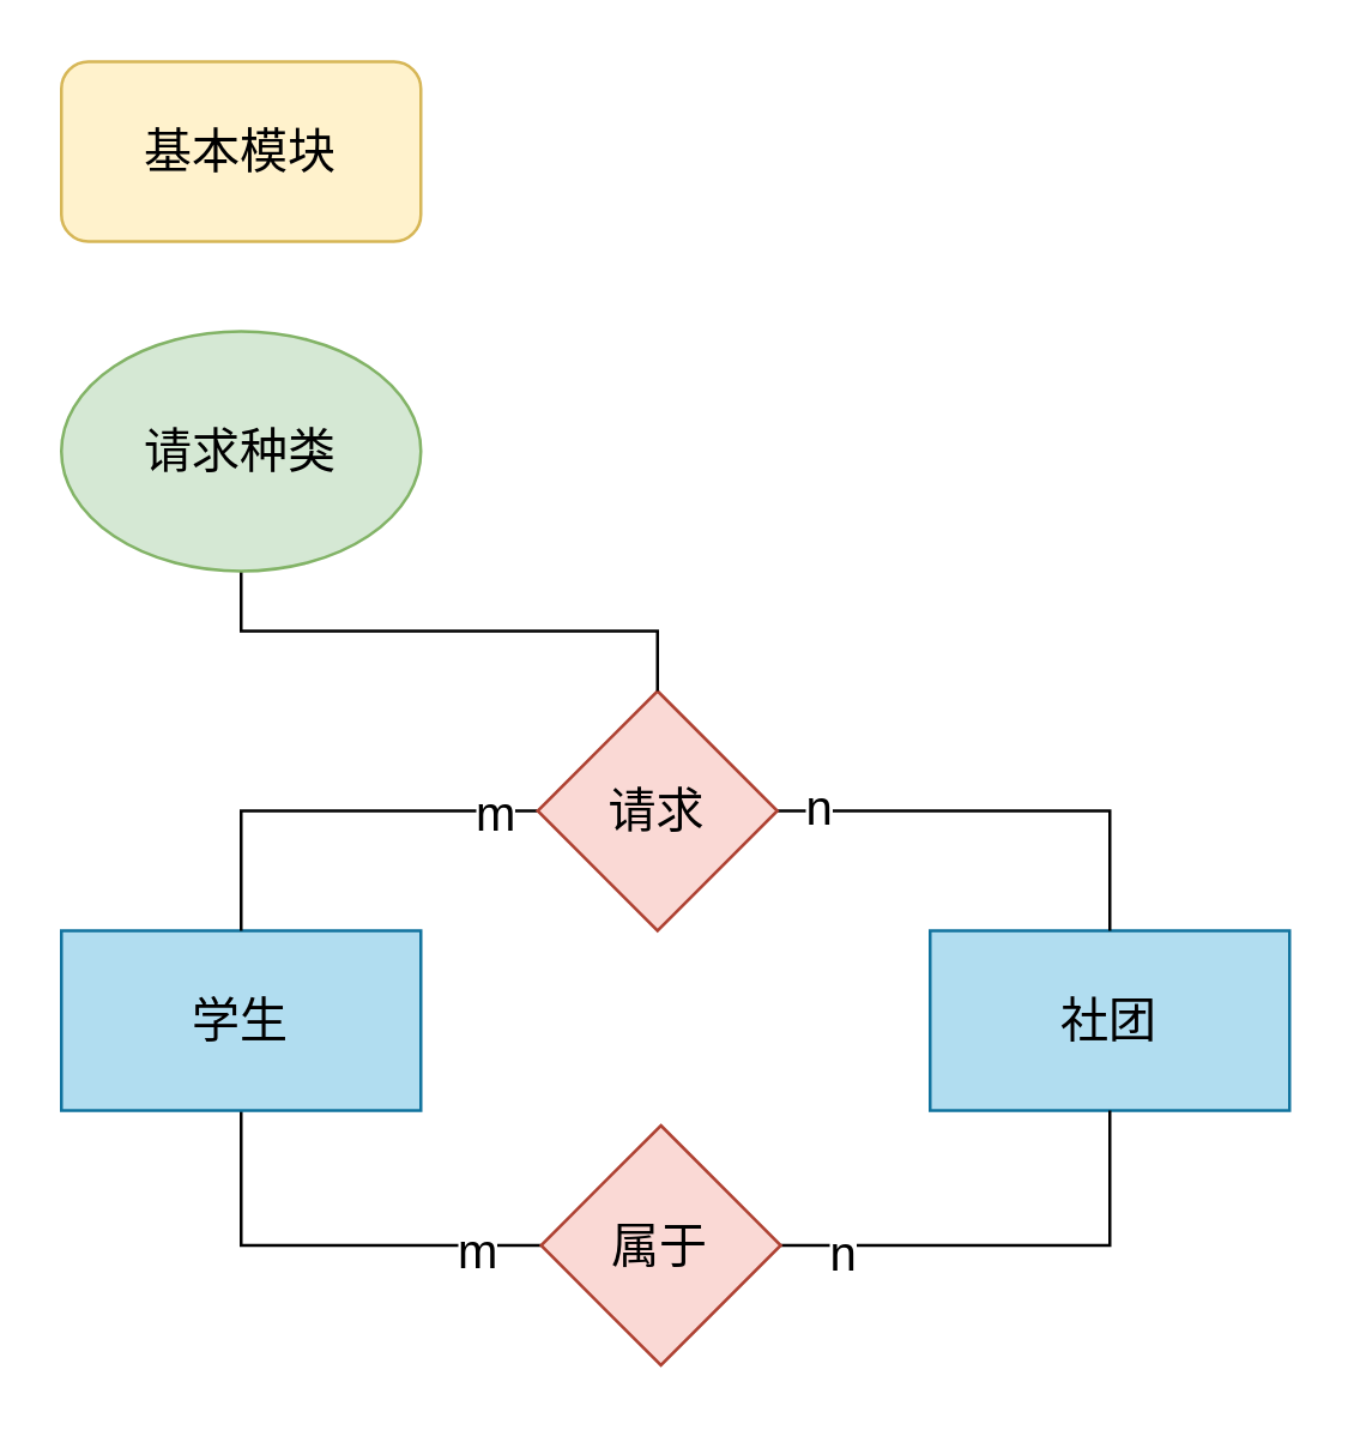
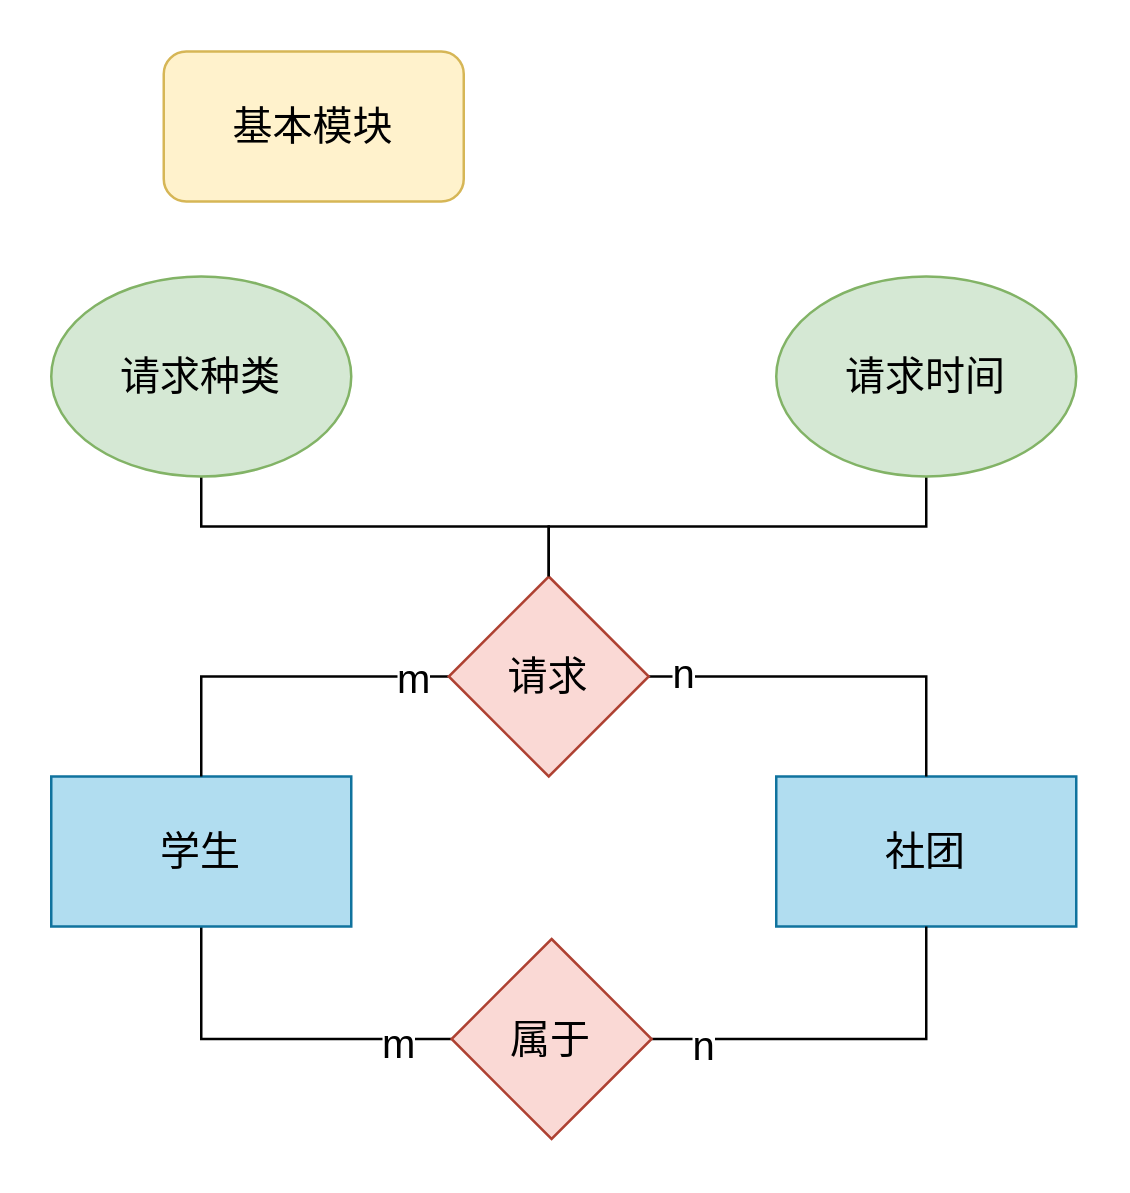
- <mxCell id="18" value="&lt;font style=&quot;font-size: 16px;&quot;&gt;基本模块&lt;/font&gt;" style="rounded=1;whiteSpace=wrap;html=1;fillColor=#fff2cc;strokeColor=#d6b656;" parent="1" vertex="1"><mxGeometry x="20" y="20" width="120" height="60" as="geometry" /></mxCell>
+ <mxCell id="18" value="&lt;font style=&quot;font-size: 16px;&quot;&gt;基本模块&lt;/font&gt;" style="rounded=1;whiteSpace=wrap;html=1;fillColor=#fff2cc;strokeColor=#d6b656;" parent="1" vertex="1"><mxGeometry x="65" y="20" width="120" height="60" as="geometry" /></mxCell>
+ <mxCell id="17" value="请求时间" style="ellipse;whiteSpace=wrap;html=1;fontSize=16;fillColor=#d5e8d4;strokeColor=#82b366;" parent="1" vertex="1"><mxGeometry x="310" y="110" width="120" height="80" as="geometry" /></mxCell>
+ <mxCell id="10" style="edgeStyle=orthogonalEdgeStyle;rounded=0;orthogonalLoop=1;jettySize=auto;html=1;exitX=0.5;exitY=0;exitDx=0;exitDy=0;entryX=0.5;entryY=1;entryDx=0;entryDy=0;fontSize=16;endArrow=none;endFill=0;" parent="1" source="11" target="17" edge="1"><mxGeometry relative="1" as="geometry" /></mxCell>
